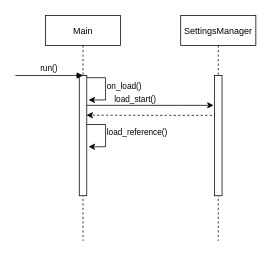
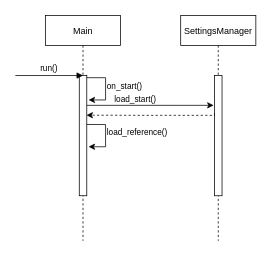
- <mxCell id="10" value="on_load()" style="text;html=1;strokeColor=none;fillColor=none;align=left;verticalAlign=middle;whiteSpace=wrap;rounded=0;fontSize=11;" parent="1" vertex="1"><mxGeometry x="140" y="110" width="60" height="10" as="geometry" /></mxCell>
+ <mxCell id="10" value="on_start()" style="text;html=1;strokeColor=none;fillColor=none;align=left;verticalAlign=middle;whiteSpace=wrap;rounded=0;fontSize=11;" parent="1" vertex="1"><mxGeometry x="140" y="110" width="60" height="10" as="geometry" /></mxCell>
